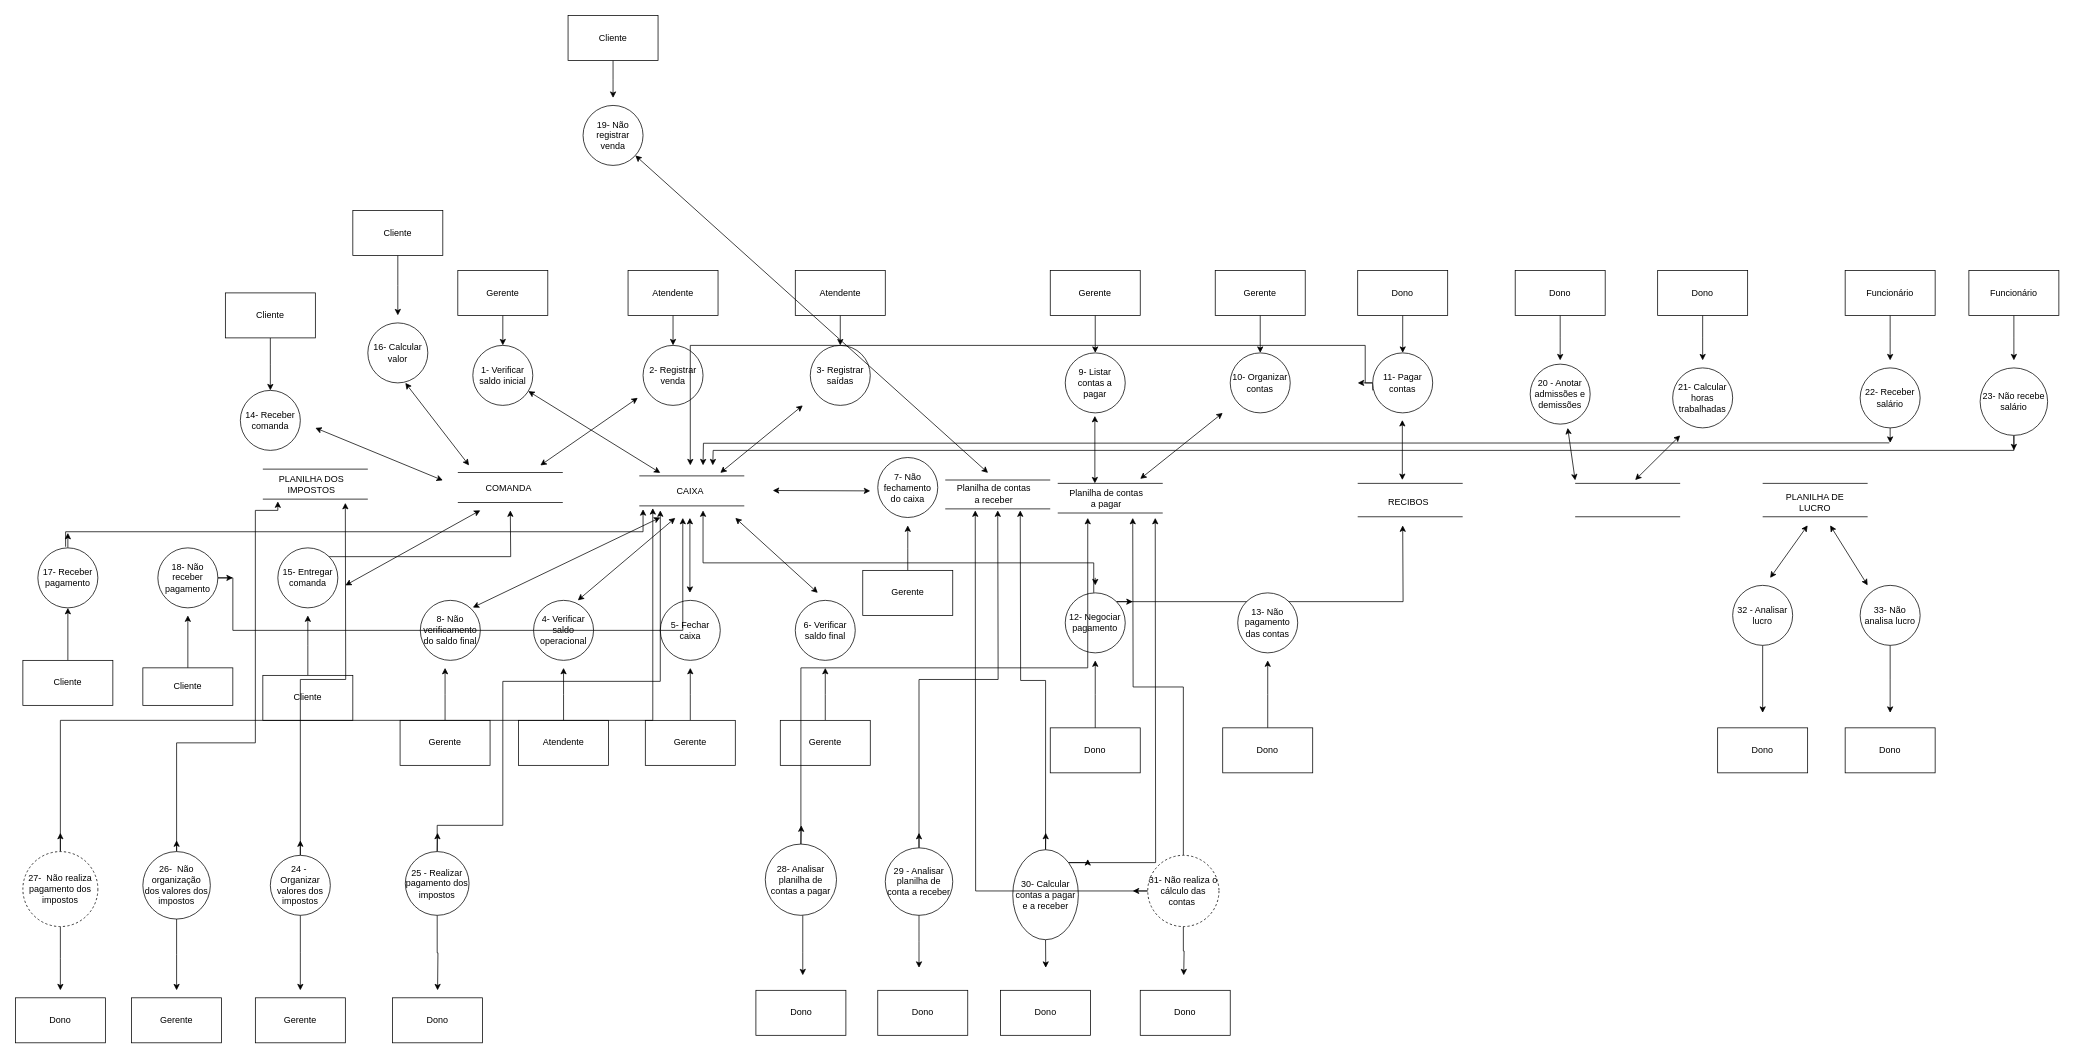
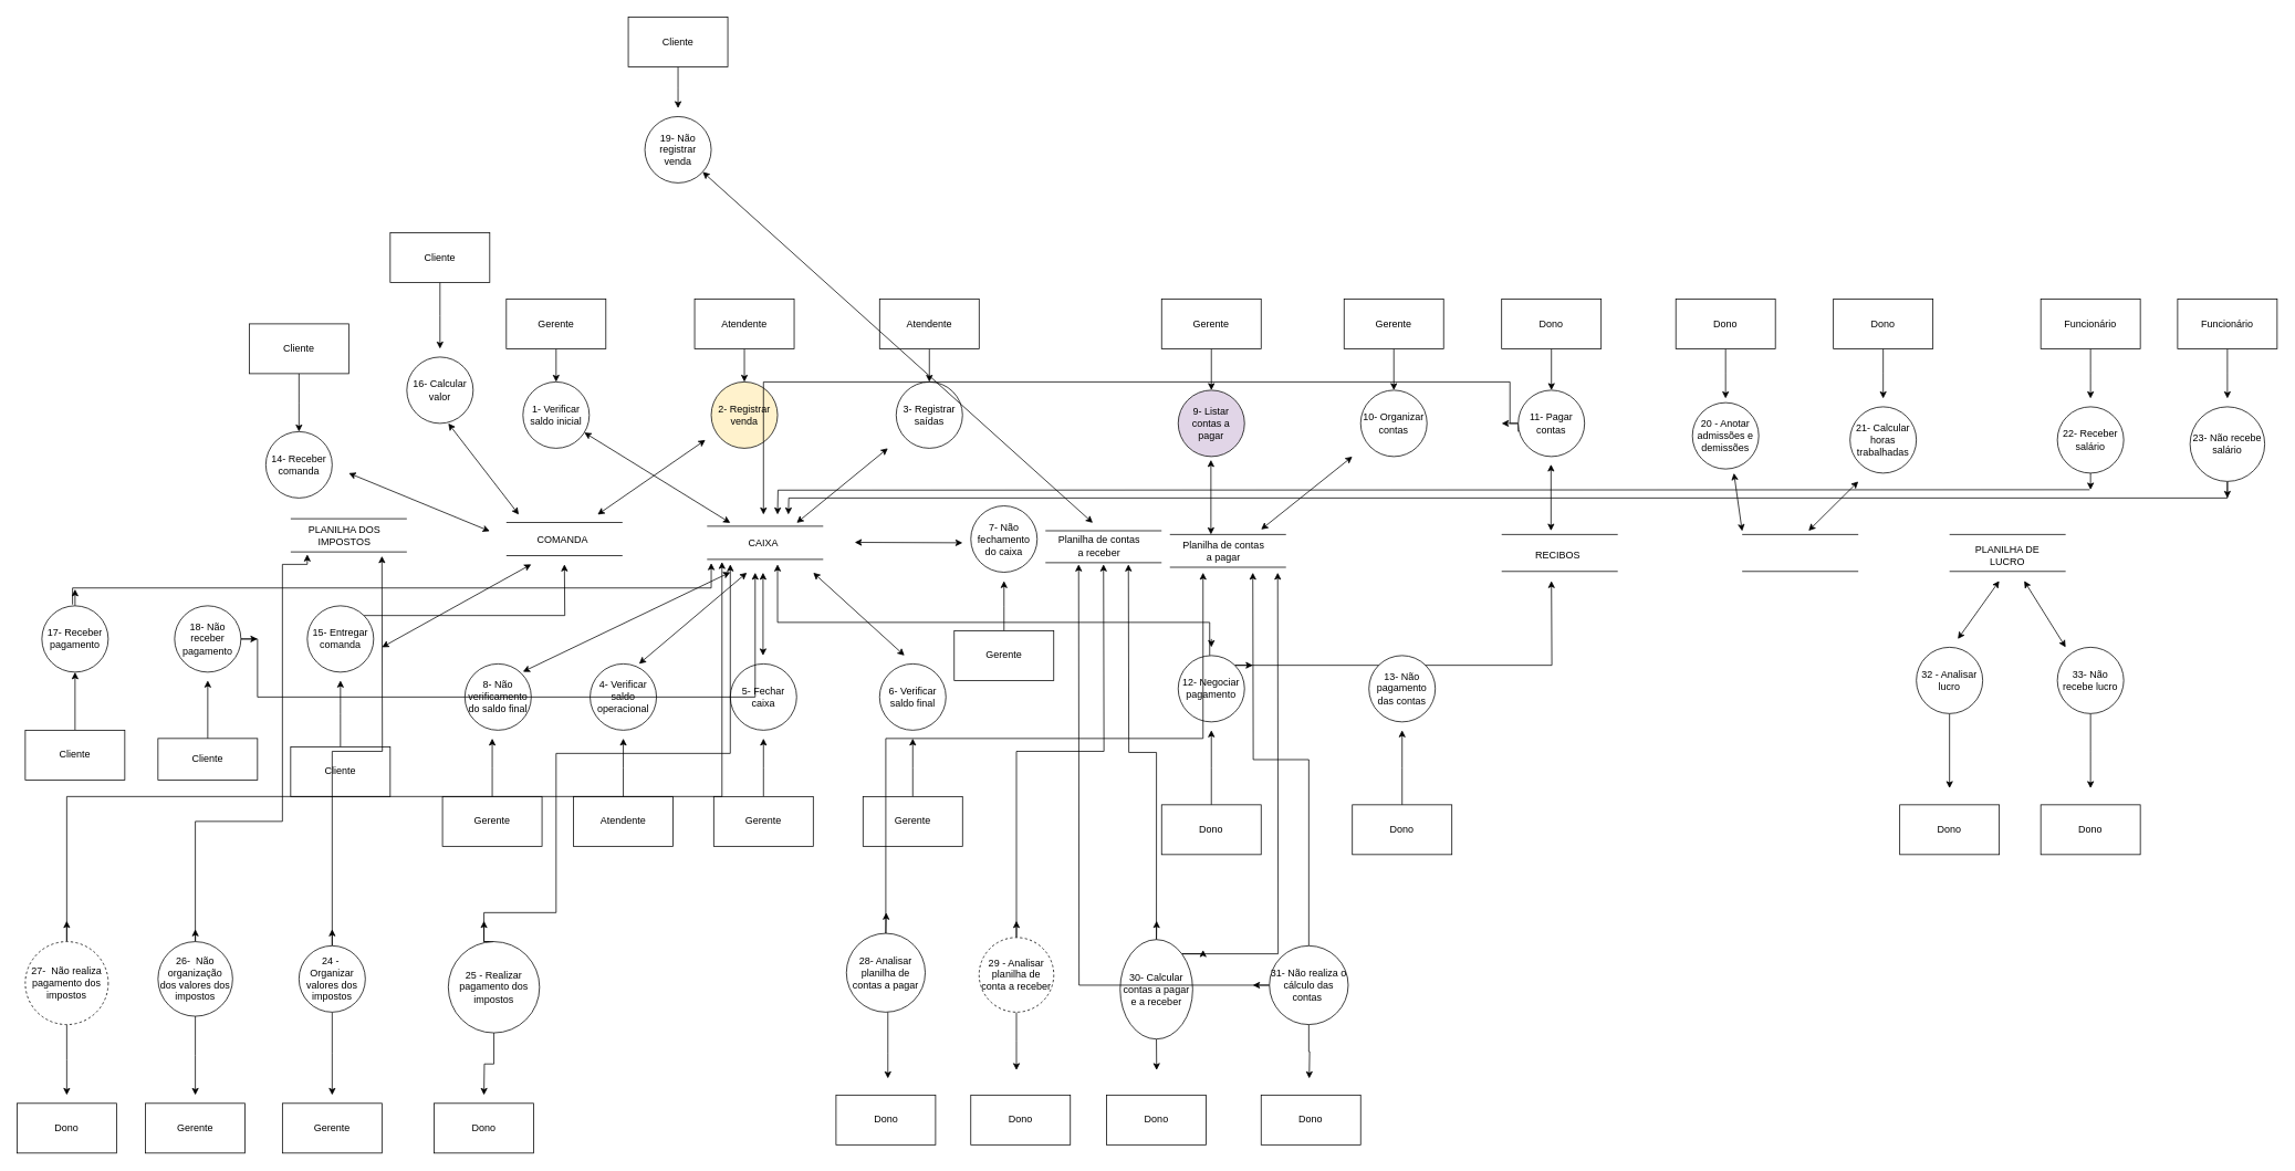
- <mxCell id="2" value="2- Registrar venda" style="ellipse;whiteSpace=wrap;html=1;aspect=fixed;" parent="1" vertex="1"><mxGeometry x="857" y="460" width="80" height="80" as="geometry" /></mxCell>
+ <mxCell id="2" value="2- Registrar venda" style="ellipse;whiteSpace=wrap;html=1;aspect=fixed;fillColor=#fff2cc;" parent="1" vertex="1"><mxGeometry x="857" y="460" width="80" height="80" as="geometry" /></mxCell>
- <mxCell id="40" value="9- Listar contas a pagar" style="ellipse;whiteSpace=wrap;html=1;aspect=fixed;" parent="1" vertex="1"><mxGeometry x="1420" y="470" width="80" height="80" as="geometry" /></mxCell>
+ <mxCell id="40" value="9- Listar contas a pagar" style="ellipse;whiteSpace=wrap;html=1;aspect=fixed;fillColor=#e1d5e7;" parent="1" vertex="1"><mxGeometry x="1420" y="470" width="80" height="80" as="geometry" /></mxCell>
- <mxCell id="172" value="33- Não analisa lucro" style="ellipse;whiteSpace=wrap;html=1;aspect=fixed;" vertex="1" parent="1"><mxGeometry x="2480" y="780" width="80" height="80" as="geometry" /></mxCell>
+ <mxCell id="172" value="33- Não recebe lucro" style="ellipse;whiteSpace=wrap;html=1;aspect=fixed;" vertex="1" parent="1"><mxGeometry x="2480" y="780" width="80" height="80" as="geometry" /></mxCell>
- <mxCell id="146" value="29 - Analisar planilha de conta a receber" style="ellipse;whiteSpace=wrap;html=1;aspect=fixed;" vertex="1" parent="1"><mxGeometry x="1180" y="1130" width="90" height="90" as="geometry" /></mxCell>
+ <mxCell id="146" value="29 - Analisar planilha de conta a receber" style="ellipse;whiteSpace=wrap;html=1;aspect=fixed;dashed=1;" vertex="1" parent="1"><mxGeometry x="1180" y="1130" width="90" height="90" as="geometry" /></mxCell>
- <mxCell id="120" value="25 - Realizar pagamento dos impostos" style="ellipse;whiteSpace=wrap;html=1;aspect=fixed;" vertex="1" parent="1"><mxGeometry x="540" y="1135" width="85" height="85" as="geometry" /></mxCell>
+ <mxCell id="120" value="25 - Realizar pagamento dos impostos" style="ellipse;whiteSpace=wrap;html=1;aspect=fixed;" vertex="1" parent="1"><mxGeometry x="540" y="1135" width="110" height="110" as="geometry" /></mxCell>
- <mxCell id="161" value="31- Não realiza o cálculo das contas&amp;nbsp;" style="ellipse;whiteSpace=wrap;html=1;aspect=fixed;dashed=1;" vertex="1" parent="1"><mxGeometry x="1530" y="1140" width="95" height="95" as="geometry" /></mxCell>
+ <mxCell id="161" value="31- Não realiza o cálculo das contas&amp;nbsp;" style="ellipse;whiteSpace=wrap;html=1;aspect=fixed;" vertex="1" parent="1"><mxGeometry x="1530" y="1140" width="95" height="95" as="geometry" /></mxCell>
